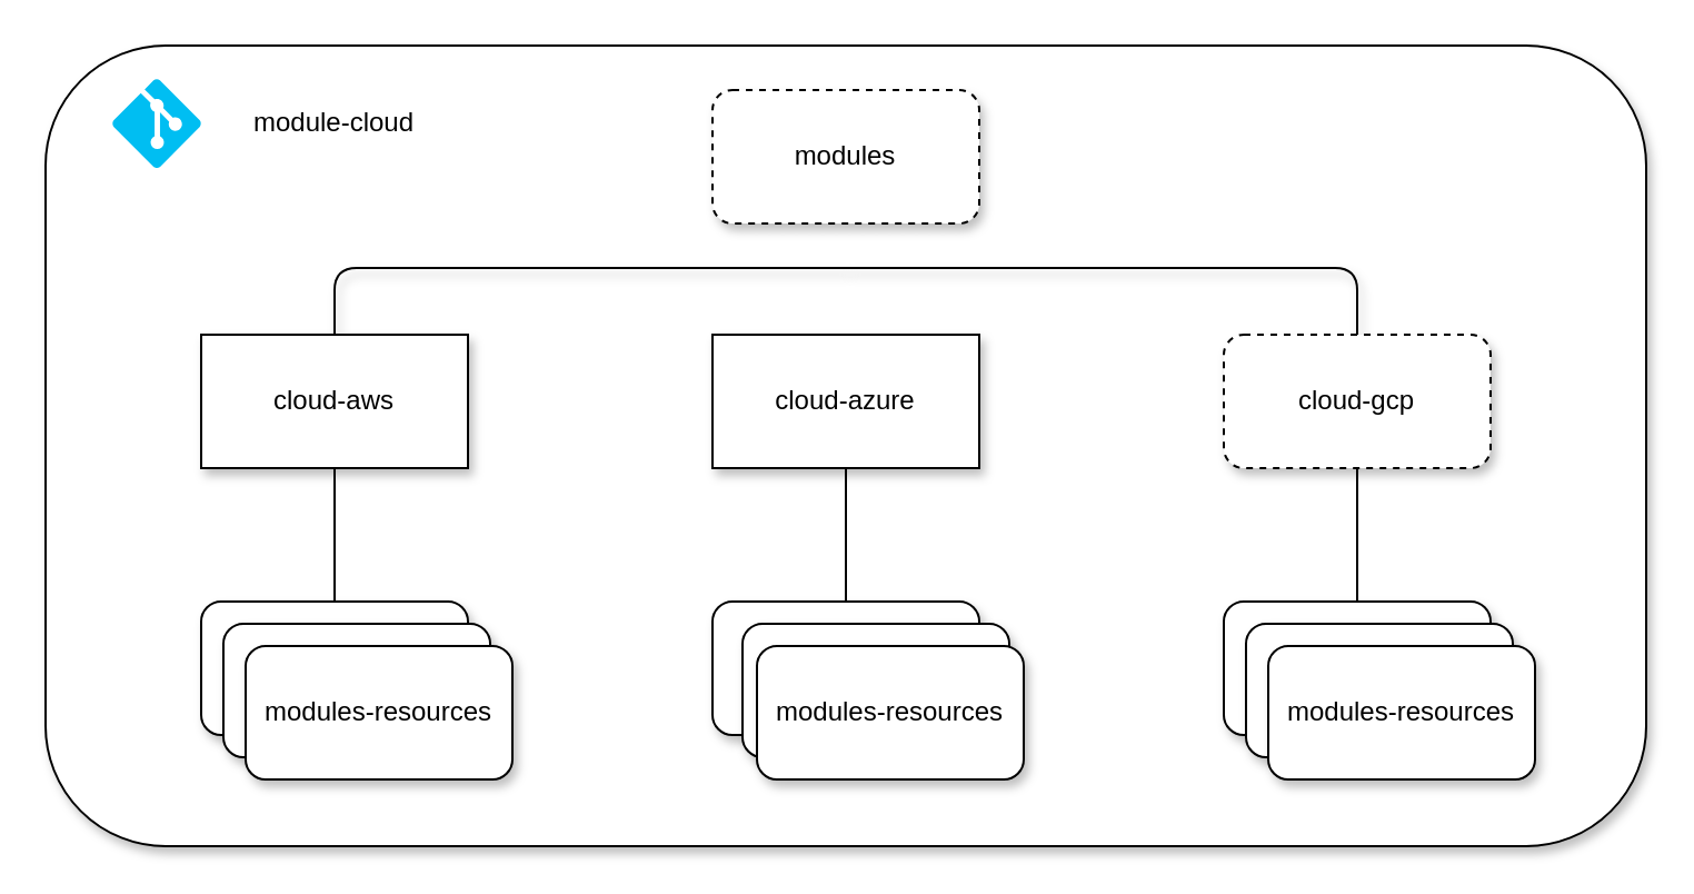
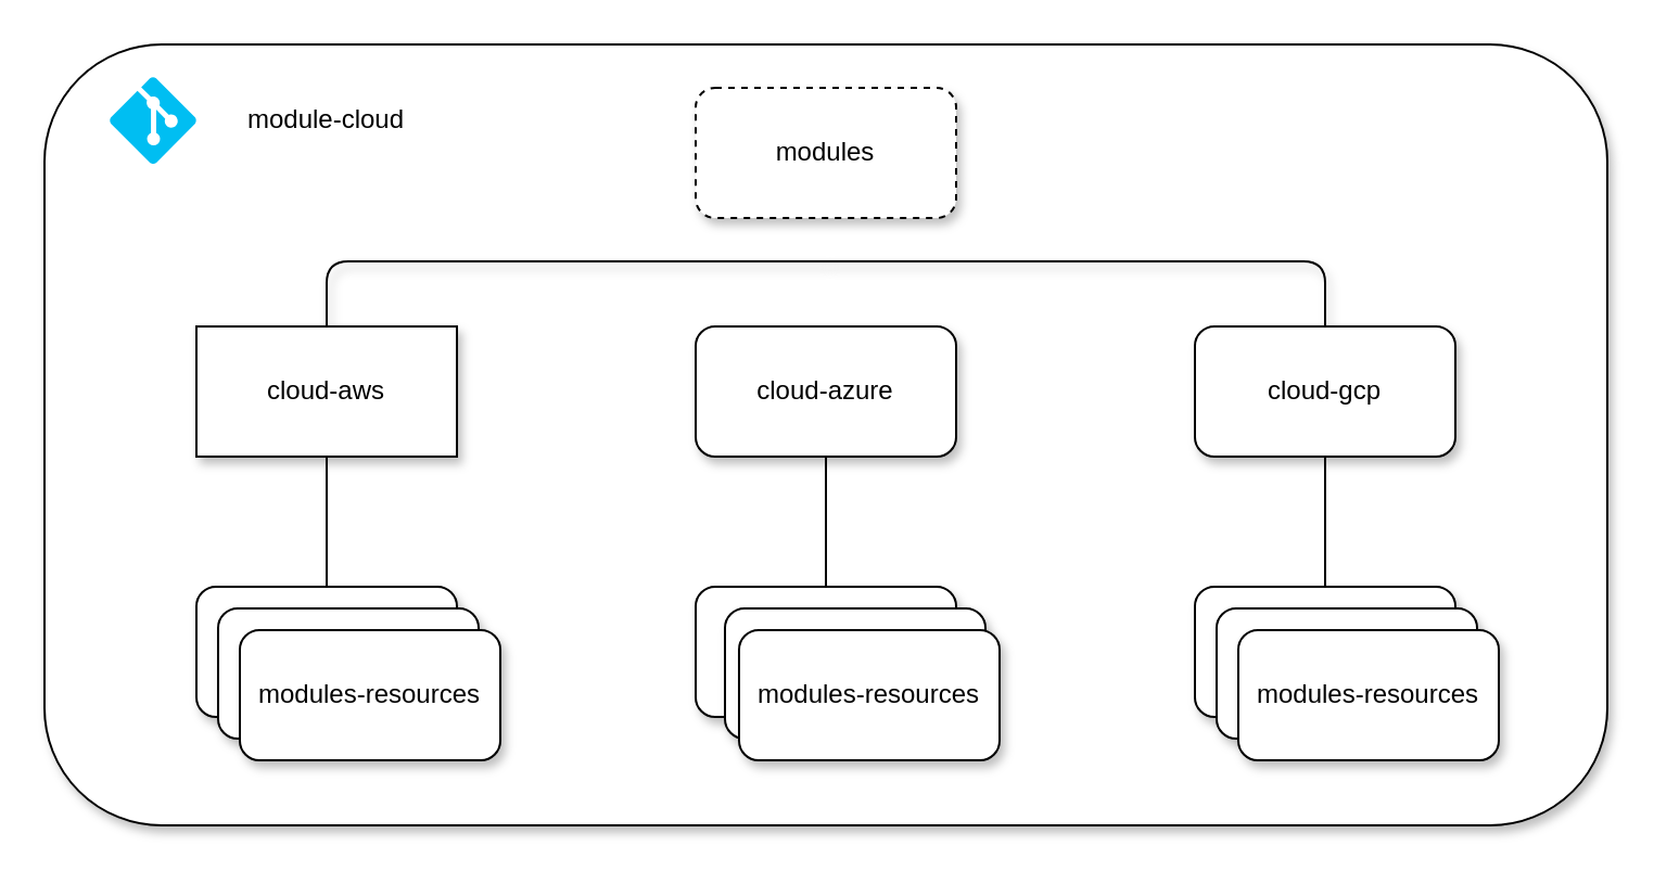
- <mxCell id="9" value="cloud-azure" style="whiteSpace=wrap;html=1;shadow=1;rounded=0;" parent="1" vertex="1"><mxGeometry x="320" y="150" width="120" height="60" as="geometry" /></mxCell>
+ <mxCell id="9" value="cloud-azure" style="rounded=1;whiteSpace=wrap;html=1;shadow=1;" parent="1" vertex="1"><mxGeometry x="320" y="150" width="120" height="60" as="geometry" /></mxCell>
- <mxCell id="11" value="cloud-gcp" style="rounded=1;whiteSpace=wrap;html=1;shadow=1;dashed=1;" parent="1" vertex="1"><mxGeometry x="550" y="150" width="120" height="60" as="geometry" /></mxCell>
+ <mxCell id="11" value="cloud-gcp" style="rounded=1;whiteSpace=wrap;html=1;shadow=1;" parent="1" vertex="1"><mxGeometry x="550" y="150" width="120" height="60" as="geometry" /></mxCell>
